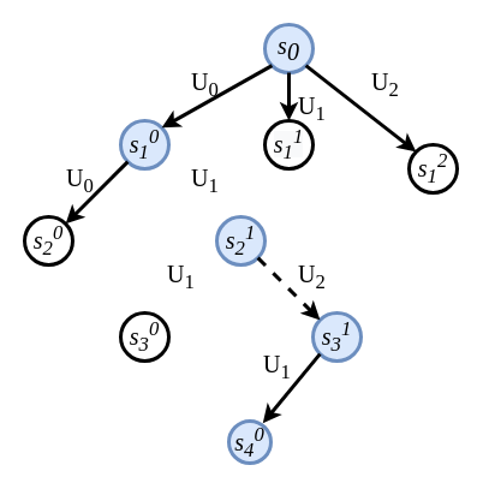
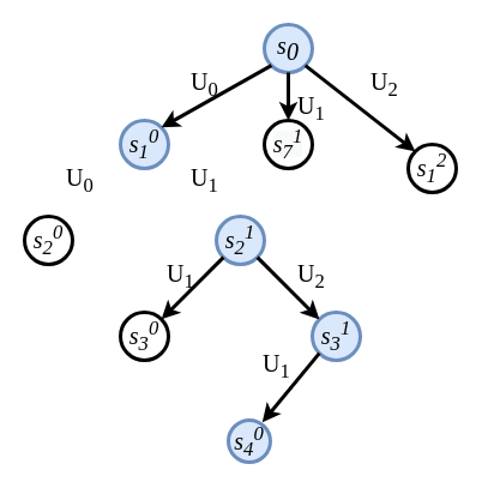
- <mxCell id="5" value="&lt;i style=&quot;color: rgb(0 , 0 , 0) ; font-family: &amp;#34;helvetica&amp;#34; ; font-size: 20px ; font-weight: 400 ; letter-spacing: normal ; text-align: center ; text-indent: 0px ; text-transform: none ; word-spacing: 0px ; background-color: rgb(248 , 249 , 250)&quot;&gt;&lt;font face=&quot;Times New Roman&quot; style=&quot;font-size: 20px&quot;&gt;s&lt;sub&gt;1&lt;/sub&gt;&lt;sup&gt;1&lt;/sup&gt;&lt;/font&gt;&lt;/i&gt;" style="ellipse;whiteSpace=wrap;html=1;aspect=fixed;strokeWidth=3;fontSize=20;" parent="1" vertex="1"><mxGeometry x="220" y="100" width="40" height="40" as="geometry" /></mxCell>
+ <mxCell id="5" value="&lt;i style=&quot;color: rgb(0 , 0 , 0) ; font-family: &amp;#34;helvetica&amp;#34; ; font-size: 20px ; font-weight: 400 ; letter-spacing: normal ; text-align: center ; text-indent: 0px ; text-transform: none ; word-spacing: 0px ; background-color: rgb(248 , 249 , 250)&quot;&gt;&lt;font face=&quot;Times New Roman&quot; style=&quot;font-size: 20px&quot;&gt;s&lt;sub&gt;7&lt;/sub&gt;&lt;sup&gt;1&lt;/sup&gt;&lt;/font&gt;&lt;/i&gt;" style="ellipse;whiteSpace=wrap;html=1;aspect=fixed;strokeWidth=3;fontSize=20;" parent="1" vertex="1"><mxGeometry x="220" y="100" width="40" height="40" as="geometry" /></mxCell>
- <mxCell id="14" value="" style="endArrow=classic;html=1;exitX=0;exitY=1;exitDx=0;exitDy=0;entryX=1;entryY=0;entryDx=0;entryDy=0;strokeWidth=3;fontSize=20;" parent="1" source="3" target="12" edge="1"><mxGeometry width="50" height="50" relative="1" as="geometry"><mxPoint x="470" y="200" as="sourcePoint" /><mxPoint x="520" y="150" as="targetPoint" /></mxGeometry></mxCell>
+ <mxCell id="19" value="" style="endArrow=classic;html=1;exitX=0;exitY=1;exitDx=0;exitDy=0;entryX=1;entryY=0;entryDx=0;entryDy=0;strokeWidth=3;fontSize=20;" parent="1" source="13" target="17" edge="1"><mxGeometry width="50" height="50" relative="1" as="geometry"><mxPoint x="470" y="200" as="sourcePoint" /><mxPoint x="520" y="150" as="targetPoint" /></mxGeometry></mxCell>
- <mxCell id="20" value="" style="endArrow=classic;html=1;exitX=1;exitY=1;exitDx=0;exitDy=0;entryX=0;entryY=0;entryDx=0;entryDy=0;strokeWidth=3;fontSize=20;dashed=1;" parent="1" source="13" target="18" edge="1"><mxGeometry width="50" height="50" relative="1" as="geometry"><mxPoint x="470" y="200" as="sourcePoint" /><mxPoint x="520" y="150" as="targetPoint" /></mxGeometry></mxCell>
+ <mxCell id="20" value="" style="endArrow=classic;html=1;exitX=1;exitY=1;exitDx=0;exitDy=0;entryX=0;entryY=0;entryDx=0;entryDy=0;strokeWidth=3;fontSize=20;" parent="1" source="13" target="18" edge="1"><mxGeometry width="50" height="50" relative="1" as="geometry"><mxPoint x="470" y="200" as="sourcePoint" /><mxPoint x="520" y="150" as="targetPoint" /></mxGeometry></mxCell>
